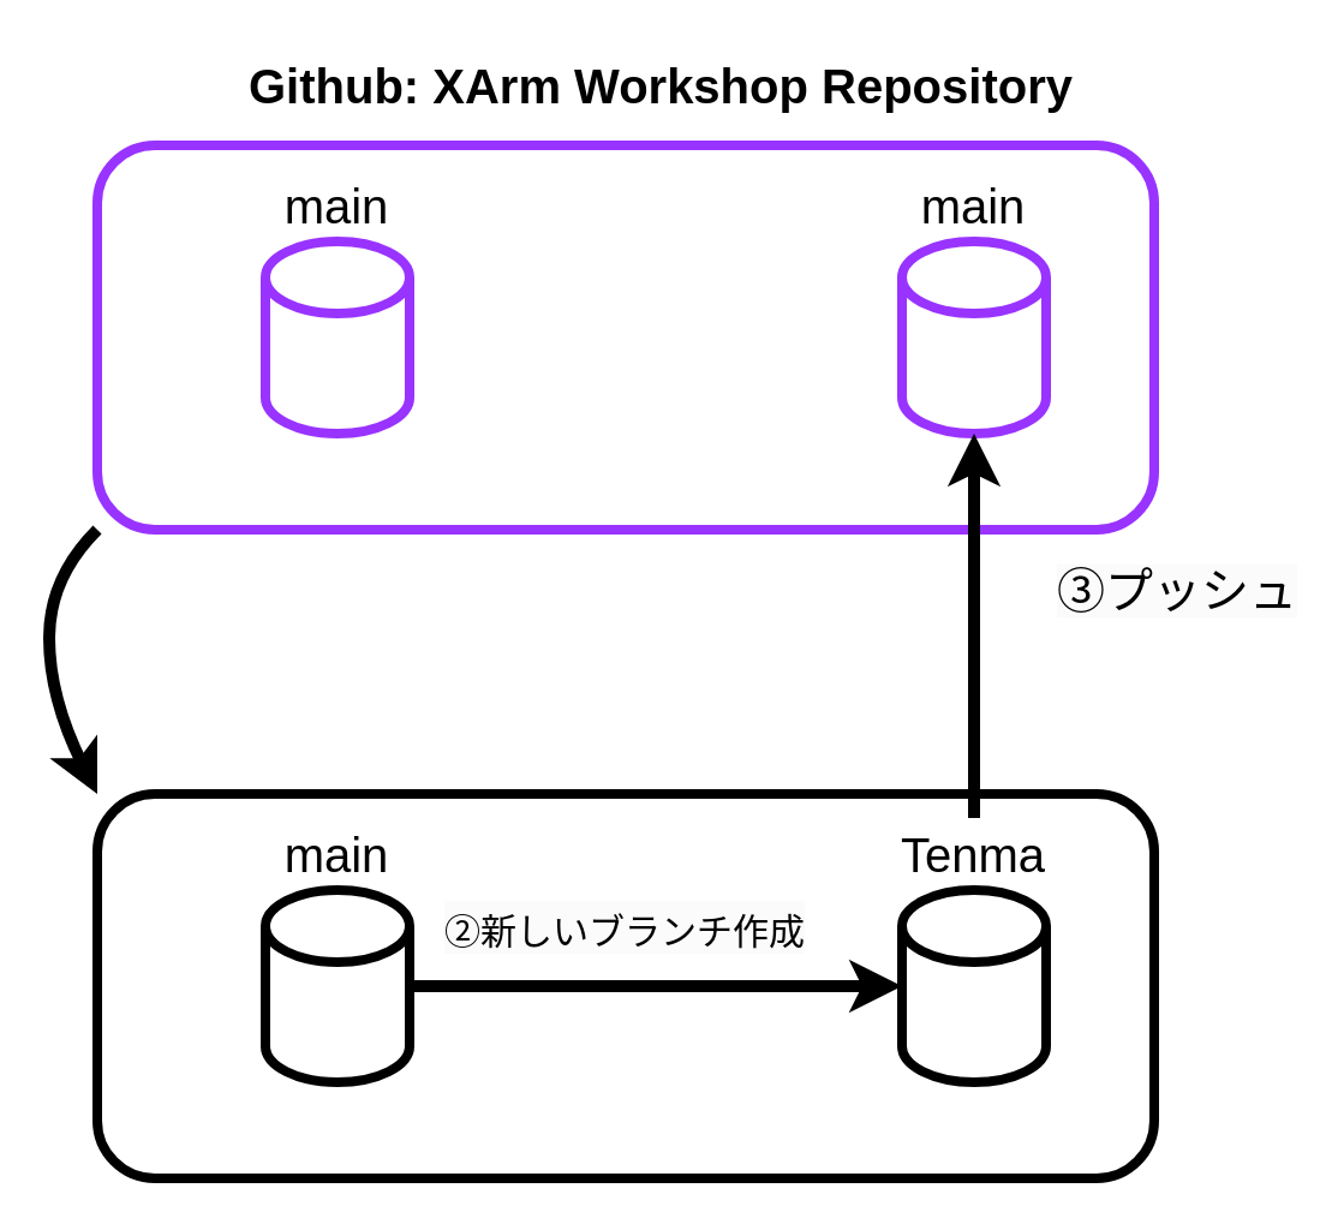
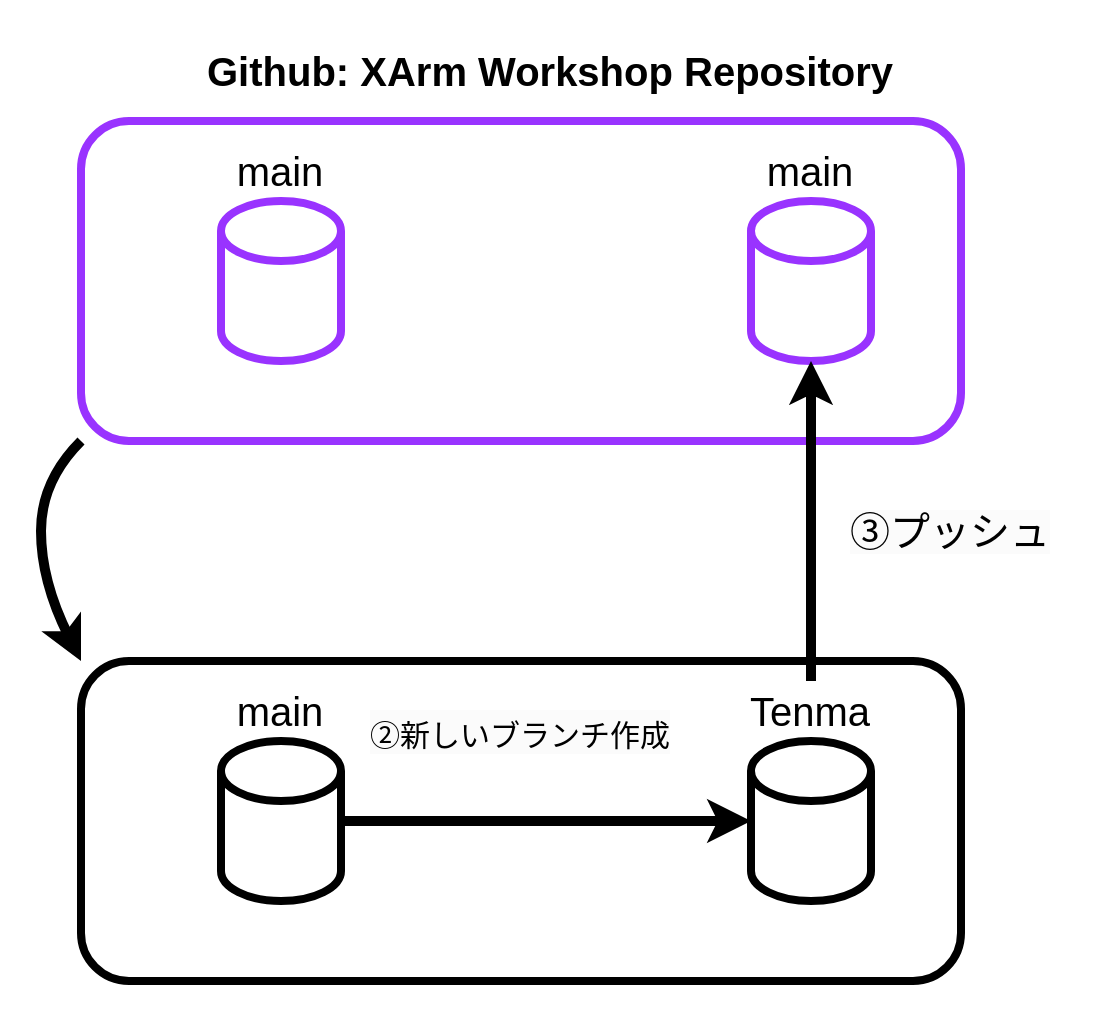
- <mxCell id="17" value="&lt;span style=&quot;color: rgb(0, 0, 0); font-family: Helvetica; font-size: 20px; font-style: normal; font-variant-ligatures: normal; font-variant-caps: normal; font-weight: 400; letter-spacing: normal; orphans: 2; text-align: center; text-indent: 0px; text-transform: none; widows: 2; word-spacing: 0px; -webkit-text-stroke-width: 0px; background-color: rgb(251, 251, 251); text-decoration-thickness: initial; text-decoration-style: initial; text-decoration-color: initial; float: none; display: inline !important;&quot;&gt;③プッシュ&lt;br&gt;&lt;/span&gt;" style="text;html=1;strokeColor=none;fillColor=none;align=center;verticalAlign=middle;whiteSpace=wrap;rounded=0;strokeWidth=4;fontSize=20;" vertex="1" parent="1"><mxGeometry x="435" y="230" width="110" height="30" as="geometry" /></mxCell>
+ <mxCell id="17" value="&lt;span style=&quot;color: rgb(0, 0, 0); font-family: Helvetica; font-size: 20px; font-style: normal; font-variant-ligatures: normal; font-variant-caps: normal; font-weight: 400; letter-spacing: normal; orphans: 2; text-align: center; text-indent: 0px; text-transform: none; widows: 2; word-spacing: 0px; -webkit-text-stroke-width: 0px; background-color: rgb(251, 251, 251); text-decoration-thickness: initial; text-decoration-style: initial; text-decoration-color: initial; float: none; display: inline !important;&quot;&gt;③プッシュ&lt;br&gt;&lt;/span&gt;" style="text;html=1;strokeColor=none;fillColor=none;align=center;verticalAlign=middle;whiteSpace=wrap;rounded=0;strokeWidth=4;fontSize=20;" vertex="1" parent="1"><mxGeometry x="420" y="250" width="110" height="30" as="geometry" /></mxCell>
- <mxCell id="13" value="&lt;span style=&quot;color: rgb(0, 0, 0); font-family: Helvetica; font-style: normal; font-variant-ligatures: normal; font-variant-caps: normal; font-weight: 400; letter-spacing: normal; orphans: 2; text-align: center; text-indent: 0px; text-transform: none; widows: 2; word-spacing: 0px; -webkit-text-stroke-width: 0px; background-color: rgb(251, 251, 251); text-decoration-thickness: initial; text-decoration-style: initial; text-decoration-color: initial; float: none; display: inline !important;&quot;&gt;&lt;font style=&quot;font-size: 15px;&quot;&gt;②新しいブランチ作成&lt;/font&gt;&lt;br&gt;&lt;/span&gt;" style="text;html=1;strokeColor=none;fillColor=none;align=center;verticalAlign=middle;whiteSpace=wrap;rounded=0;strokeWidth=7;fontSize=20;" vertex="1" parent="1"><mxGeometry x="180" y="370" width="160" height="30" as="geometry" /></mxCell>
+ <mxCell id="13" value="&lt;span style=&quot;color: rgb(0, 0, 0); font-family: Helvetica; font-style: normal; font-variant-ligatures: normal; font-variant-caps: normal; font-weight: 400; letter-spacing: normal; orphans: 2; text-align: center; text-indent: 0px; text-transform: none; widows: 2; word-spacing: 0px; -webkit-text-stroke-width: 0px; background-color: rgb(251, 251, 251); text-decoration-thickness: initial; text-decoration-style: initial; text-decoration-color: initial; float: none; display: inline !important;&quot;&gt;&lt;font style=&quot;font-size: 15px;&quot;&gt;②新しいブランチ作成&lt;/font&gt;&lt;br&gt;&lt;/span&gt;" style="text;html=1;strokeColor=none;fillColor=none;align=center;verticalAlign=middle;whiteSpace=wrap;rounded=0;strokeWidth=7;fontSize=20;" vertex="1" parent="1"><mxGeometry x="180" y="350" width="160" height="30" as="geometry" /></mxCell>
